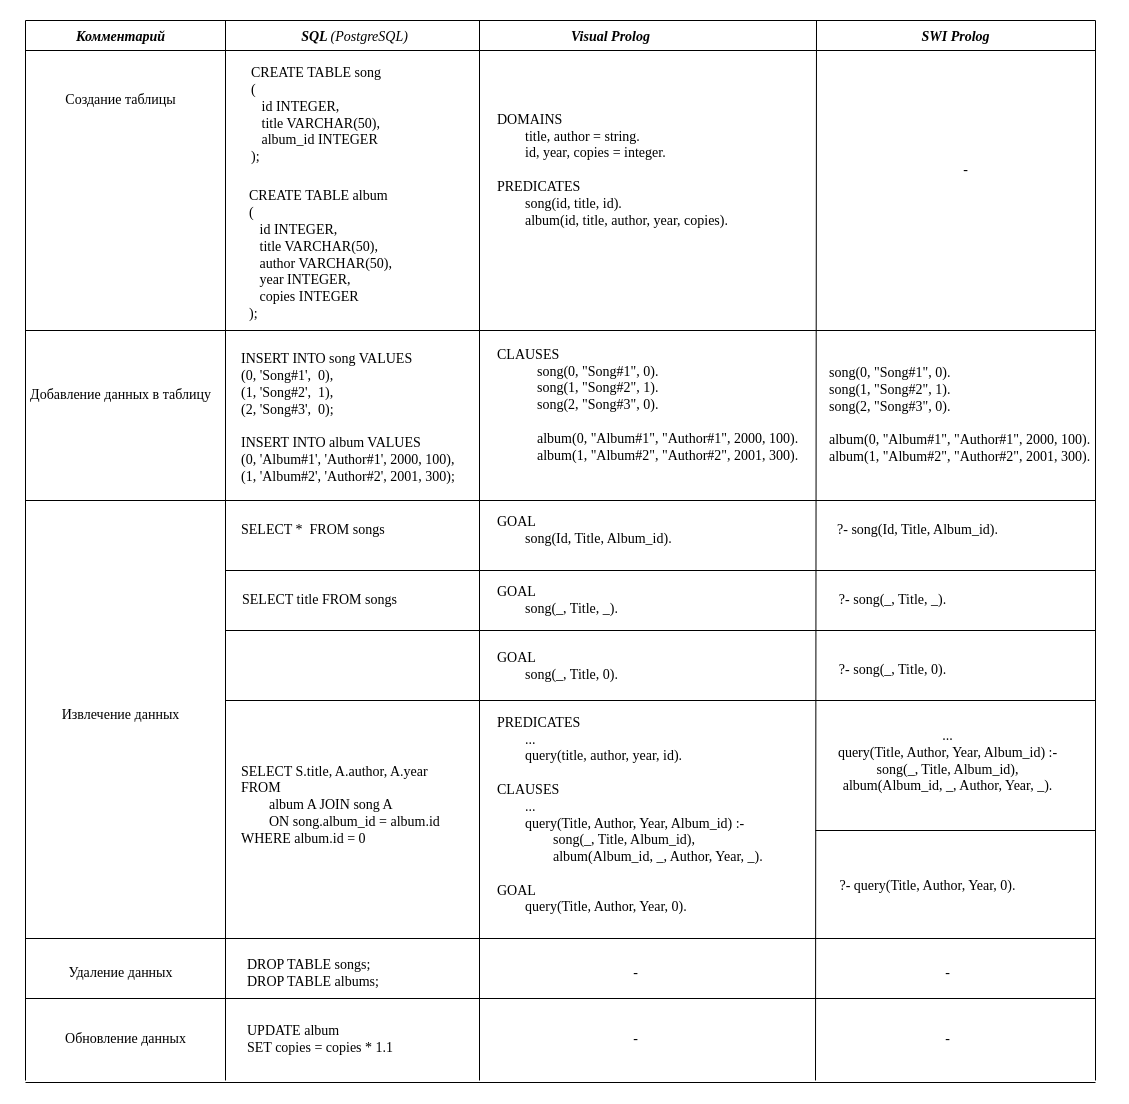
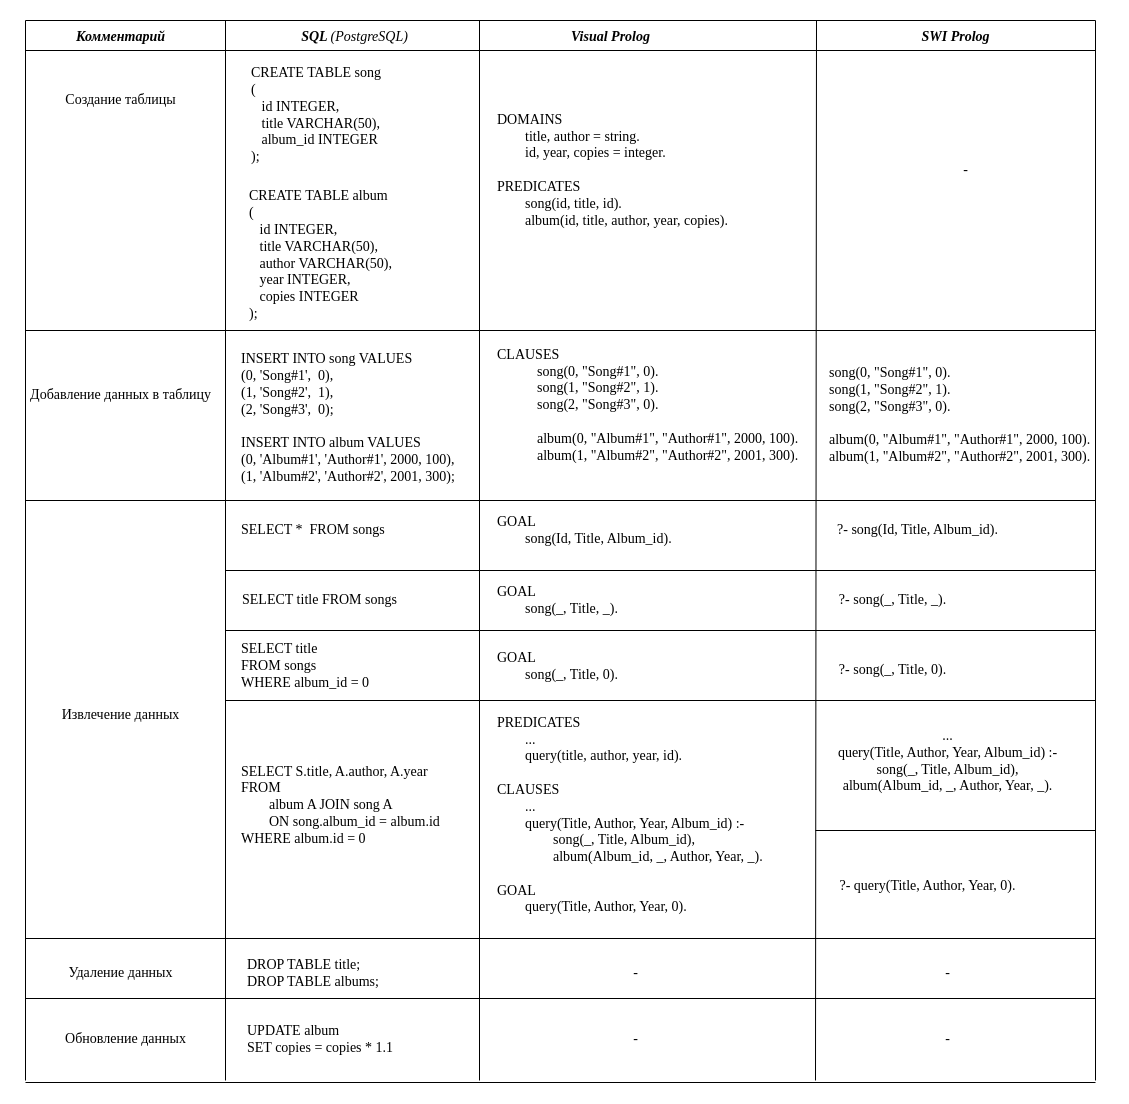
+ <mxCell id="37" value="SELECT title&lt;br&gt;FROM songs&lt;br&gt;WHERE album_id = 0" style="text;html=1;align=left;verticalAlign=middle;resizable=0;points=[];autosize=1;strokeColor=none;fillColor=none;fontSize=14;fontFamily=Times New Roman;" parent="1" vertex="1"><mxGeometry x="239" y="636" width="140" height="60" as="geometry" /></mxCell>
- <mxCell id="51" value="DROP TABLE songs;&lt;br&gt;DROP TABLE albums;" style="text;html=1;align=left;verticalAlign=middle;resizable=0;points=[];autosize=1;strokeColor=none;fillColor=none;fontSize=14;fontFamily=Times New Roman;" parent="1" vertex="1"><mxGeometry x="245" y="953" width="150" height="40" as="geometry" /></mxCell>
+ <mxCell id="51" value="DROP TABLE title;&lt;br&gt;DROP TABLE albums;" style="text;html=1;align=left;verticalAlign=middle;resizable=0;points=[];autosize=1;strokeColor=none;fillColor=none;fontSize=14;fontFamily=Times New Roman;" parent="1" vertex="1"><mxGeometry x="245" y="953" width="150" height="40" as="geometry" /></mxCell>
